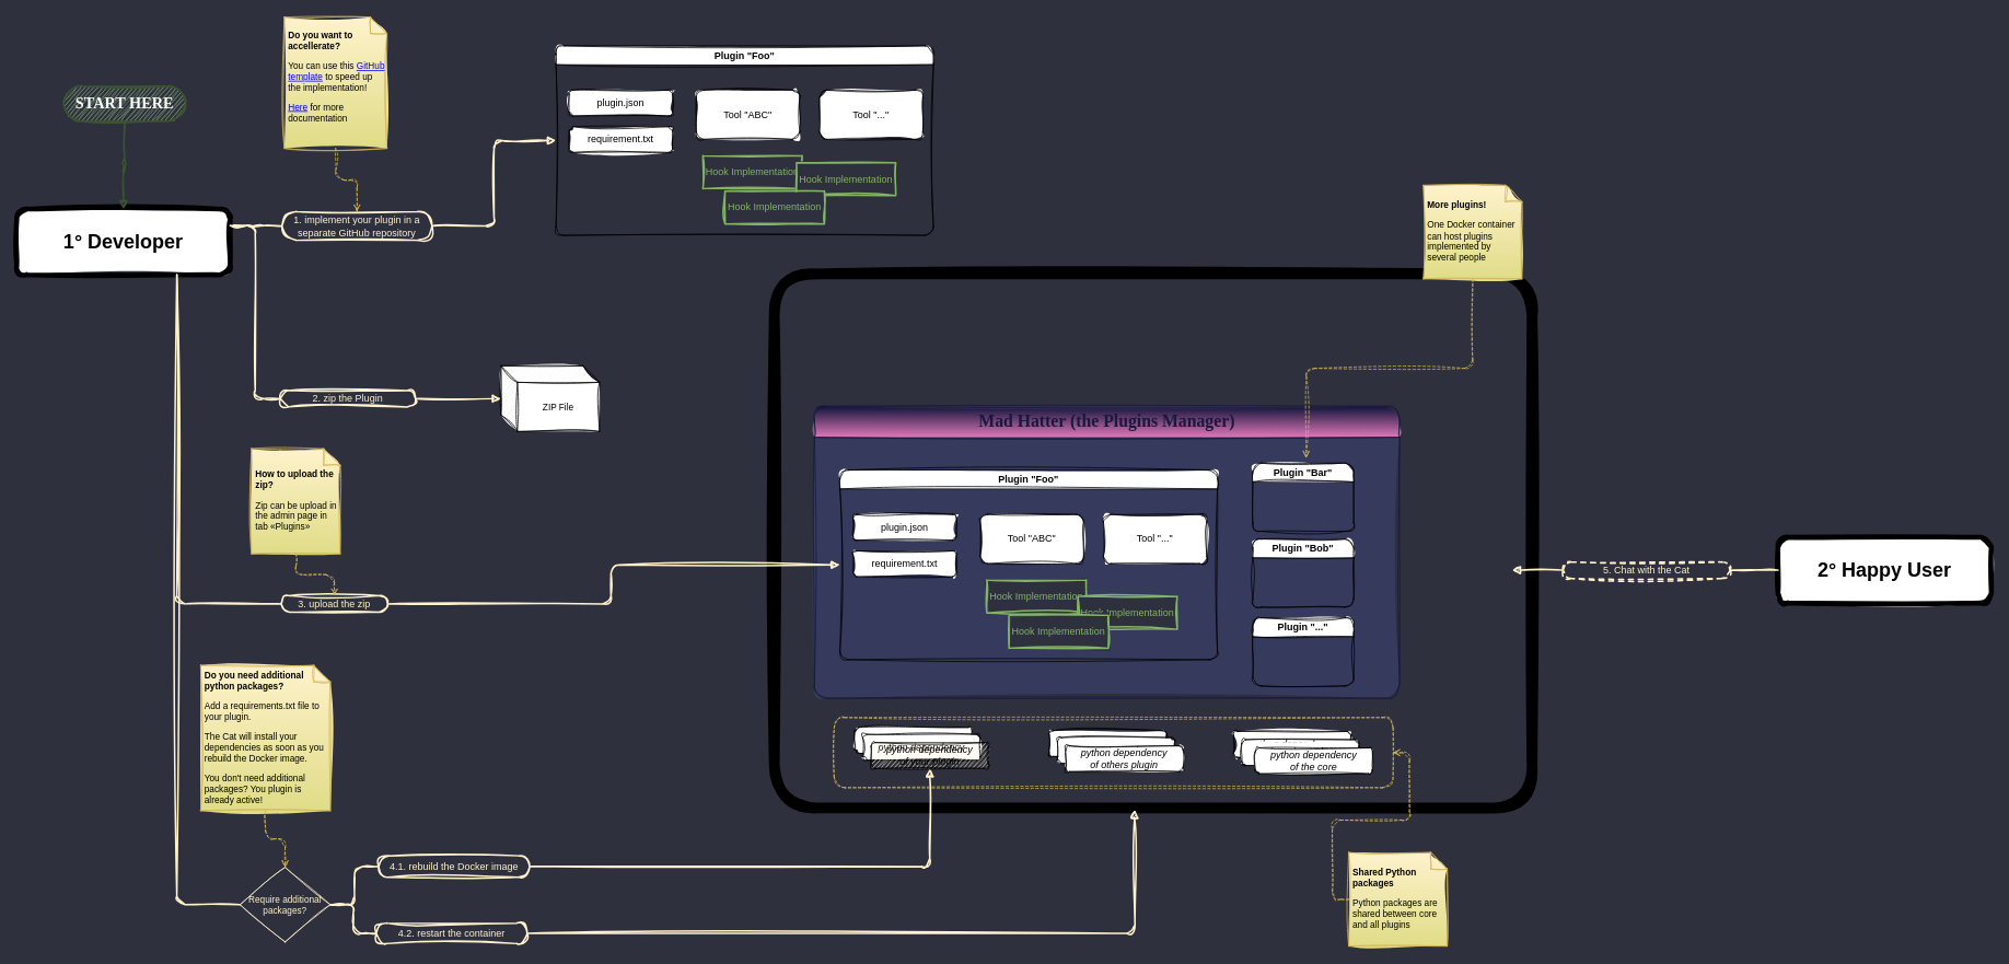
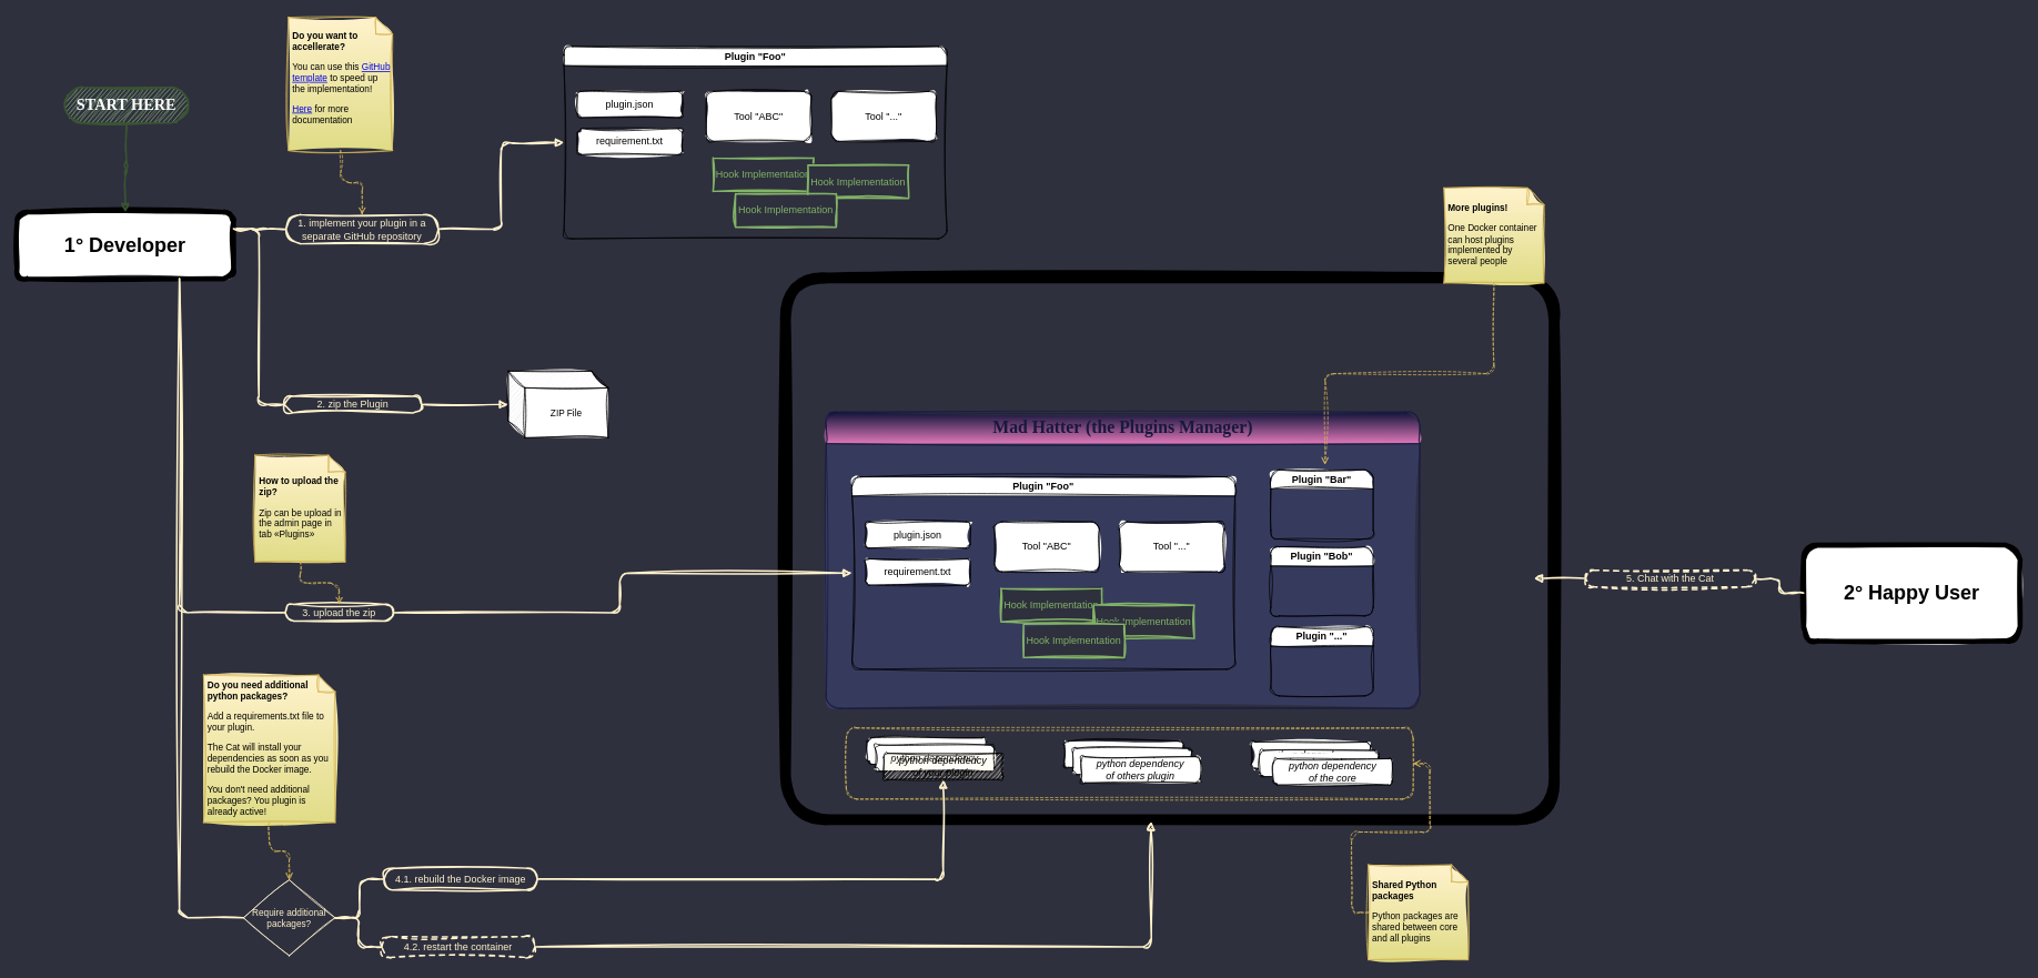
- <mxCell id="41" value="2° Happy User" style="shape=label;whiteSpace=wrap;html=1;backgroundOutline=1;rounded=1;strokeWidth=6;strokeColor=default;fillColor=default;fillStyle=solid;gradientColor=none;gradientDirection=south;fontColor=default;fontSize=24;fontFamily=Helvetica;fontSource=https%3A%2F%2Ffonts.googleapis.com%2Fcss%3Ffamily%3DArchitects%2BDaughter;sketch=1;curveFitting=1;jiggle=2;glass=0;shadow=0;fontStyle=1" vertex="1" parent="5"><mxGeometry x="2166" y="653.99" width="260" height="80" as="geometry" /></mxCell>
+ <mxCell id="41" value="2° Happy User" style="shape=label;whiteSpace=wrap;html=1;backgroundOutline=1;rounded=1;strokeWidth=6;strokeColor=default;fillColor=default;fillStyle=solid;gradientColor=none;gradientDirection=south;fontColor=default;fontSize=24;fontFamily=Helvetica;fontSource=https%3A%2F%2Ffonts.googleapis.com%2Fcss%3Ffamily%3DArchitects%2BDaughter;sketch=1;curveFitting=1;jiggle=2;glass=0;shadow=0;fontStyle=1" vertex="1" parent="5"><mxGeometry x="2166" y="653.99" width="260" height="115" as="geometry" /></mxCell>
- <mxCell id="70" value="4.2. restart the container" style="rounded=1;whiteSpace=wrap;html=1;arcSize=50;fillColor=none;strokeColor=#fff2cc;fontColor=#fff2cc;sketch=1;curveFitting=1;jiggle=2;fillStyle=dashed;shadow=0;glass=0;strokeWidth=2;labelBackgroundColor=none;hachureGap=4;fontFamily=Helvetica;fontSize=12;points=[[0,0.5,0,0,0],[0.5,0,0,0,0],[0.5,1,0,0,0],[1,0.5,0,0,0]];" vertex="1" parent="5"><mxGeometry x="458" y="1124" width="184" height="25" as="geometry" /></mxCell>
+ <mxCell id="70" value="4.2. restart the container" style="rounded=1;whiteSpace=wrap;html=1;arcSize=50;fillColor=none;strokeColor=#fff2cc;fontColor=#fff2cc;sketch=1;curveFitting=1;jiggle=2;fillStyle=dashed;shadow=0;glass=0;strokeWidth=2;labelBackgroundColor=none;hachureGap=4;fontFamily=Helvetica;fontSize=12;points=[[0,0.5,0,0,0],[0.5,0,0,0,0],[0.5,1,0,0,0],[1,0.5,0,0,0]];dashed=1;" vertex="1" parent="5"><mxGeometry x="458" y="1124" width="184" height="25" as="geometry" /></mxCell>
